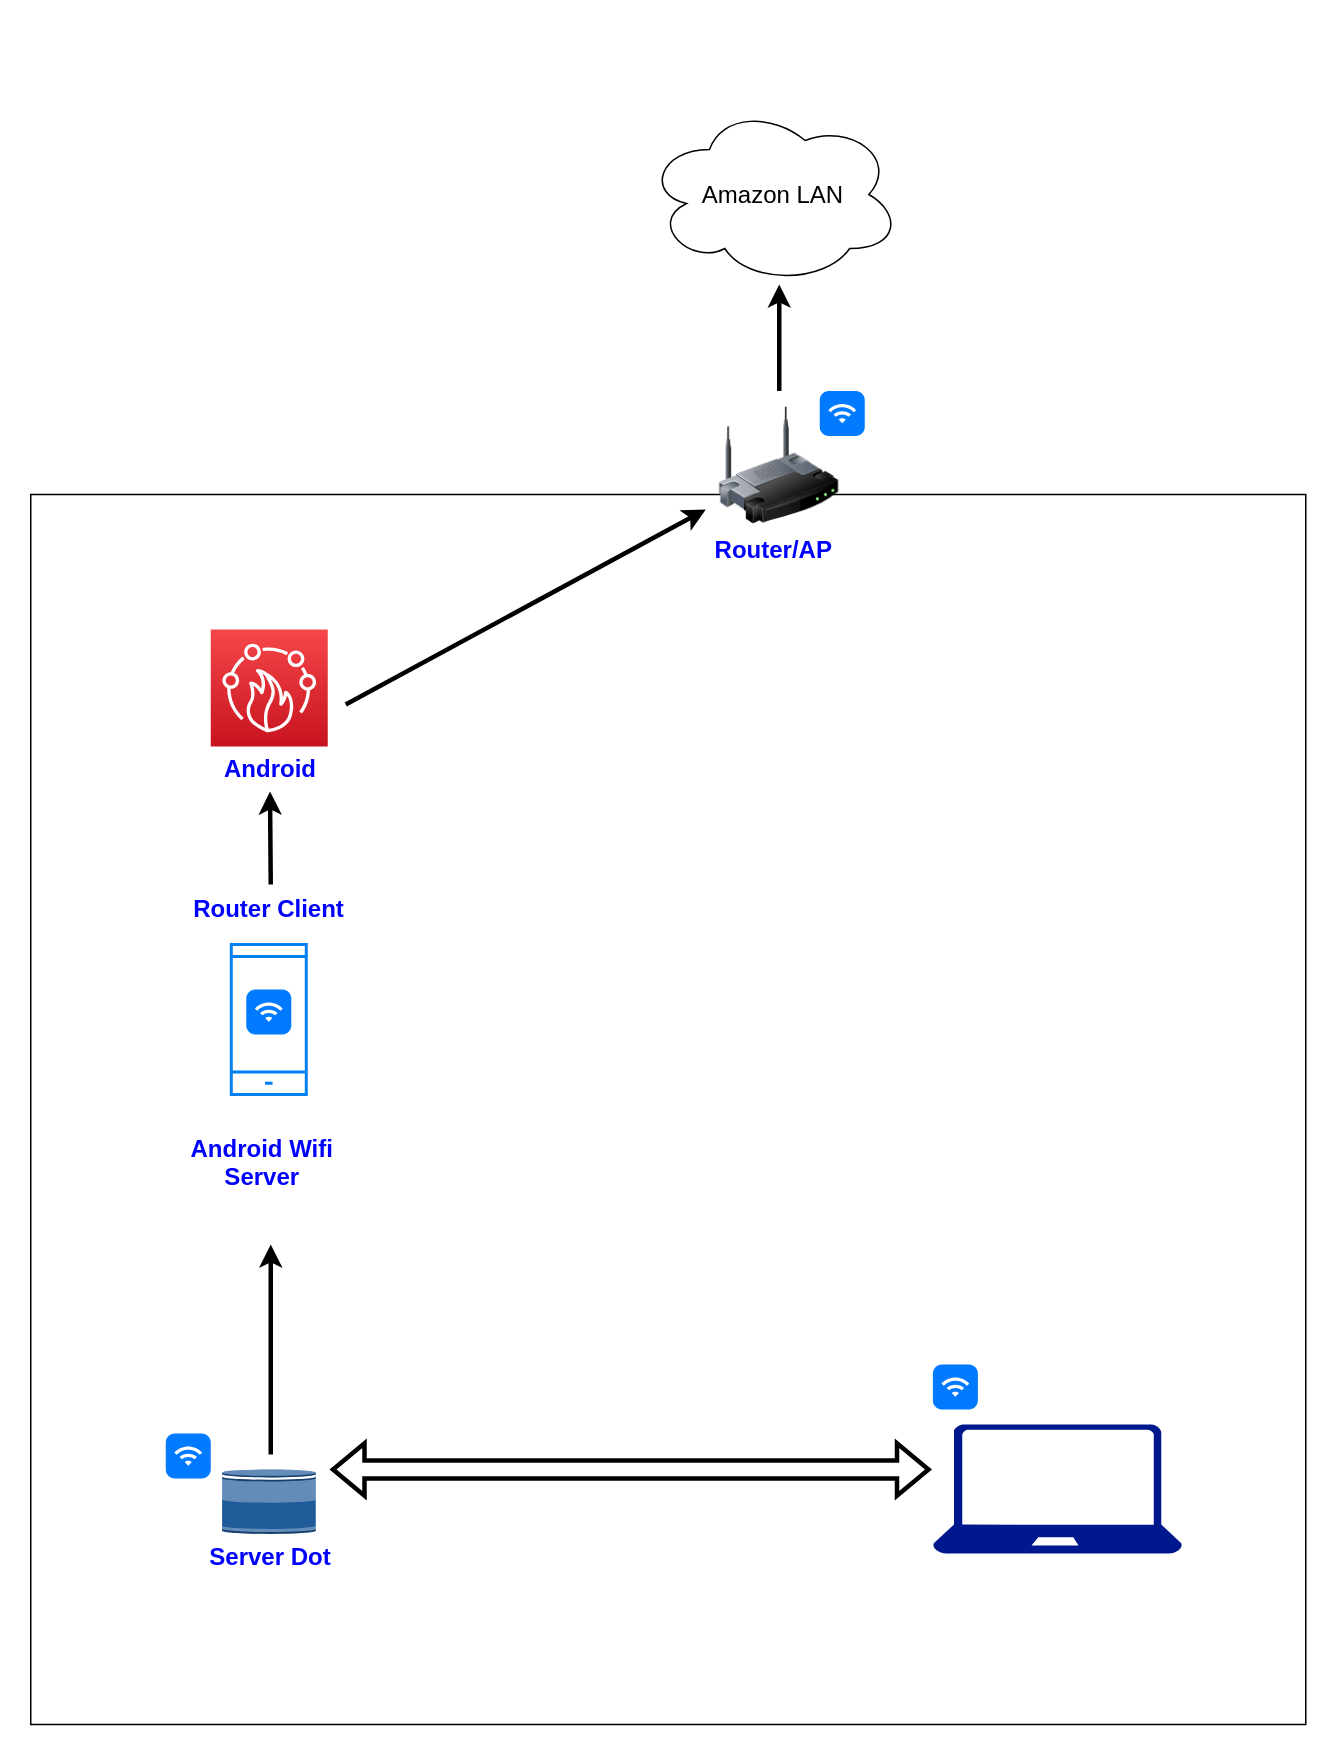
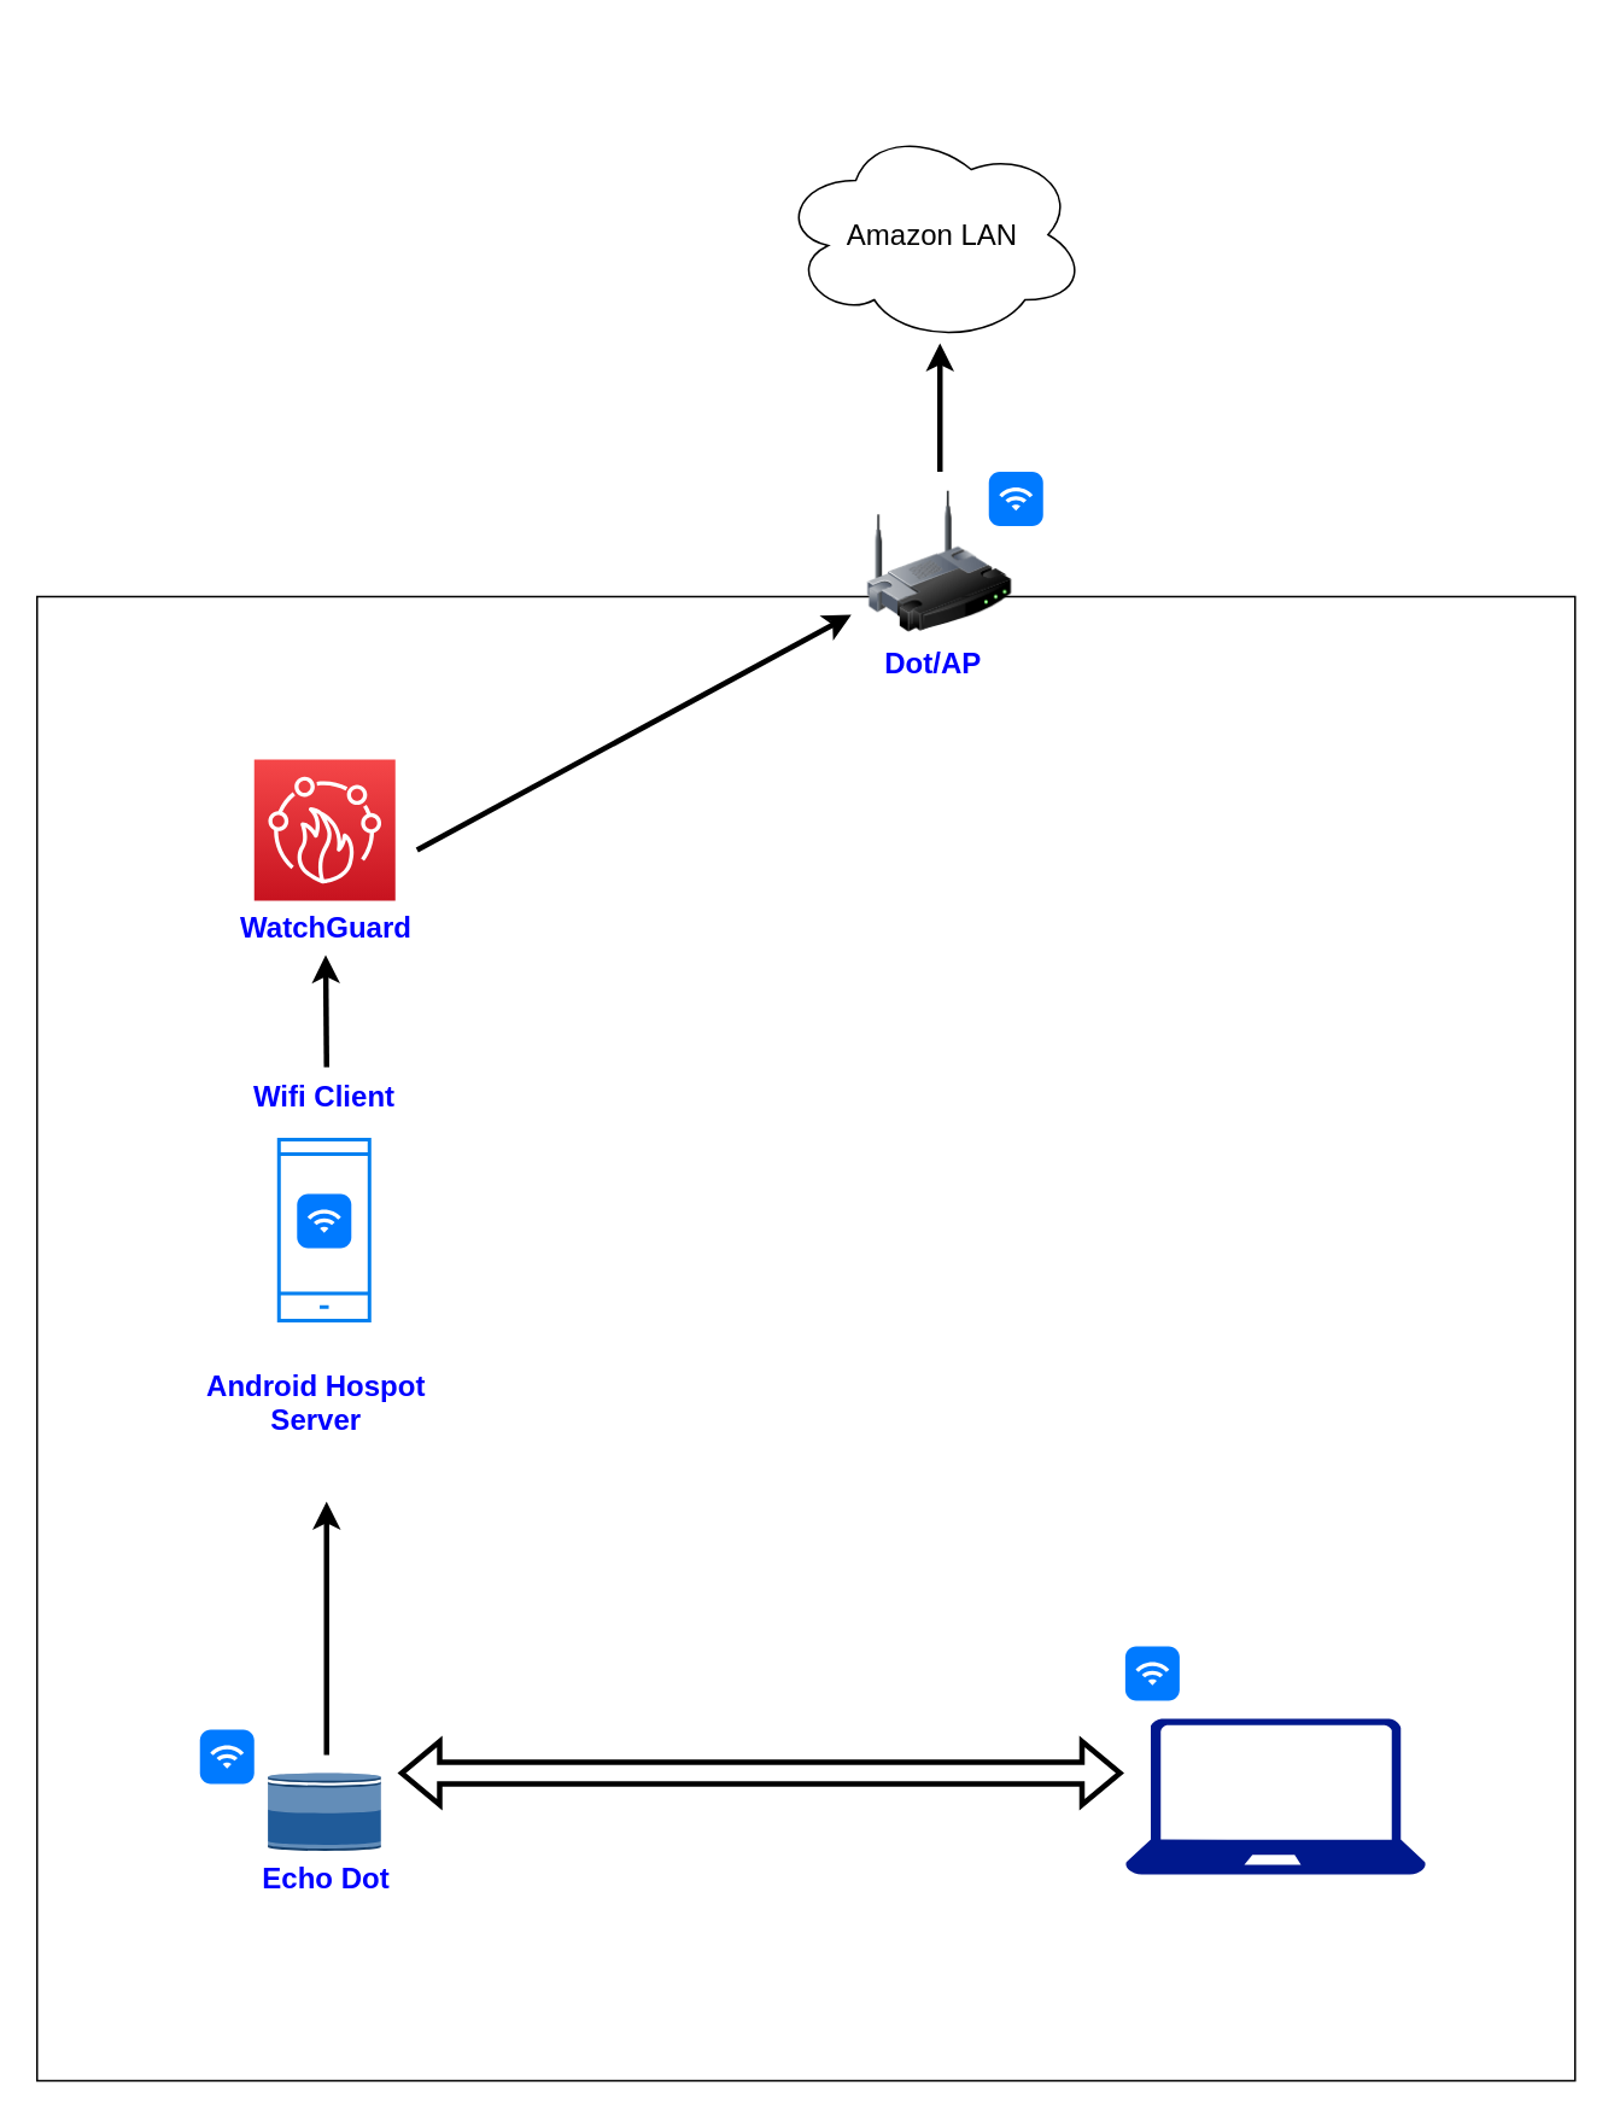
- <mxCell id="28" value="&lt;font style=&quot;font-size: 16px;&quot; color=&quot;#0000ff&quot;&gt;&lt;b&gt;Router/AP&lt;/b&gt;&lt;/font&gt;&lt;br&gt;&lt;span style=&quot;font-size: 16px;&quot;&gt;&lt;br&gt;&amp;nbsp;&lt;br&gt;&lt;br&gt;&lt;/span&gt;" style="text;html=1;strokeColor=none;fillColor=none;align=center;verticalAlign=middle;whiteSpace=wrap;rounded=0;" parent="22" vertex="1"><mxGeometry x="-9.5" y="330" width="189" height="90" as="geometry" /></mxCell>
+ <mxCell id="28" value="&lt;font style=&quot;font-size: 16px;&quot; color=&quot;#0000ff&quot;&gt;&lt;b&gt;Dot/AP&lt;/b&gt;&lt;/font&gt;&lt;br&gt;&lt;span style=&quot;font-size: 16px;&quot;&gt;&lt;br&gt;&amp;nbsp;&lt;br&gt;&lt;br&gt;&lt;/span&gt;" style="text;html=1;strokeColor=none;fillColor=none;align=center;verticalAlign=middle;whiteSpace=wrap;rounded=0;" parent="22" vertex="1"><mxGeometry x="-9.5" y="330" width="189" height="90" as="geometry" /></mxCell>
- <mxCell id="10" value="&lt;font color=&quot;#0000ff&quot; style=&quot;font-size: 16px;&quot;&gt;&lt;b&gt;Android&lt;/b&gt;&lt;/font&gt;" style="text;html=1;strokeColor=none;fillColor=none;align=center;verticalAlign=middle;whiteSpace=wrap;rounded=0;" parent="1" vertex="1"><mxGeometry x="100" y="497" width="160" height="30" as="geometry" /></mxCell>
+ <mxCell id="10" value="&lt;font color=&quot;#0000ff&quot; style=&quot;font-size: 16px;&quot;&gt;&lt;b&gt;WatchGuard&lt;/b&gt;&lt;/font&gt;" style="text;html=1;strokeColor=none;fillColor=none;align=center;verticalAlign=middle;whiteSpace=wrap;rounded=0;" parent="1" vertex="1"><mxGeometry x="100" y="497" width="160" height="30" as="geometry" /></mxCell>
- <mxCell id="9" value="&lt;span style=&quot;font-size: 16px;&quot;&gt;&lt;b&gt;&lt;font color=&quot;#0000ff&quot;&gt;Router Client&lt;/font&gt;&lt;/b&gt;&lt;/span&gt;" style="text;html=1;strokeColor=none;fillColor=none;align=center;verticalAlign=middle;whiteSpace=wrap;rounded=0;" parent="1" vertex="1"><mxGeometry x="99" y="590" width="160" height="30" as="geometry" /></mxCell>
+ <mxCell id="9" value="&lt;span style=&quot;font-size: 16px;&quot;&gt;&lt;b&gt;&lt;font color=&quot;#0000ff&quot;&gt;Wifi Client&lt;/font&gt;&lt;/b&gt;&lt;/span&gt;" style="text;html=1;strokeColor=none;fillColor=none;align=center;verticalAlign=middle;whiteSpace=wrap;rounded=0;" parent="1" vertex="1"><mxGeometry x="99" y="590" width="160" height="30" as="geometry" /></mxCell>
- <mxCell id="12" value="&lt;span style=&quot;font-size: 16px;&quot;&gt;&lt;b&gt;&lt;font color=&quot;#0000ff&quot;&gt;Android Wifi &lt;br&gt;Server&lt;/font&gt;&lt;/b&gt;&lt;br&gt;&lt;br&gt;&lt;/span&gt;" style="text;html=1;strokeColor=none;fillColor=none;align=center;verticalAlign=middle;whiteSpace=wrap;rounded=0;" parent="1" vertex="1"><mxGeometry x="80" y="739" width="189" height="90" as="geometry" /></mxCell>
+ <mxCell id="12" value="&lt;span style=&quot;font-size: 16px;&quot;&gt;&lt;b&gt;&lt;font color=&quot;#0000ff&quot;&gt;Android Hospot &lt;br&gt;Server&lt;/font&gt;&lt;/b&gt;&lt;br&gt;&lt;br&gt;&lt;/span&gt;" style="text;html=1;strokeColor=none;fillColor=none;align=center;verticalAlign=middle;whiteSpace=wrap;rounded=0;" parent="1" vertex="1"><mxGeometry x="80" y="739" width="189" height="90" as="geometry" /></mxCell>
- <mxCell id="16" value="&lt;font color=&quot;#0000ff&quot; style=&quot;font-size: 16px;&quot;&gt;&lt;b&gt;Server Dot&lt;/b&gt;&lt;/font&gt;" style="text;html=1;strokeColor=none;fillColor=none;align=center;verticalAlign=middle;whiteSpace=wrap;rounded=0;" parent="14" vertex="1"><mxGeometry x="15.5" y="43" width="160" height="30" as="geometry" /></mxCell>
+ <mxCell id="16" value="&lt;font color=&quot;#0000ff&quot; style=&quot;font-size: 16px;&quot;&gt;&lt;b&gt;Echo Dot&lt;/b&gt;&lt;/font&gt;" style="text;html=1;strokeColor=none;fillColor=none;align=center;verticalAlign=middle;whiteSpace=wrap;rounded=0;" parent="14" vertex="1"><mxGeometry x="15.5" y="43" width="160" height="30" as="geometry" /></mxCell>
